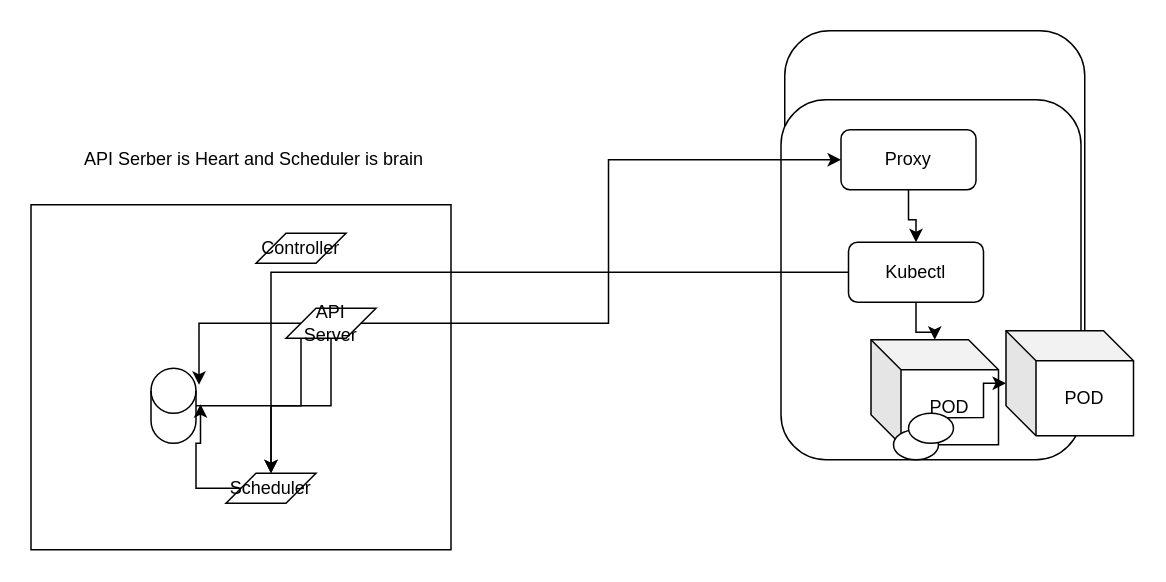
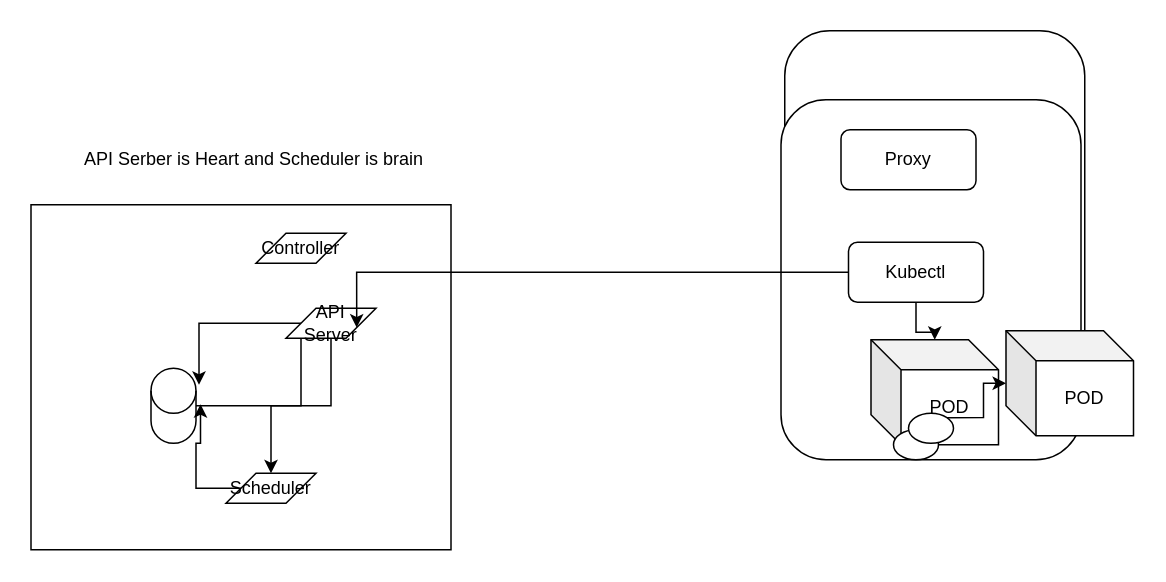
- <mxCell id="17" value="" style="edgeStyle=orthogonalEdgeStyle;rounded=0;orthogonalLoop=1;jettySize=auto;html=1;" edge="1" parent="1" source="18" target="21"><mxGeometry relative="1" as="geometry" /></mxCell>
- <mxCell id="8" style="edgeStyle=orthogonalEdgeStyle;rounded=0;orthogonalLoop=1;jettySize=auto;html=1;entryX=0;entryY=0.5;entryDx=0;entryDy=0;" edge="1" parent="1" source="11" target="18"><mxGeometry relative="1" as="geometry" /></mxCell>
- <mxCell id="20" style="edgeStyle=orthogonalEdgeStyle;rounded=0;orthogonalLoop=1;jettySize=auto;html=1;" edge="1" parent="1" source="21" target="14"><mxGeometry relative="1" as="geometry" /></mxCell>
+ <mxCell id="20" style="edgeStyle=orthogonalEdgeStyle;rounded=0;orthogonalLoop=1;jettySize=auto;html=1;entryX=1;entryY=0.75;entryDx=0;entryDy=0;" edge="1" parent="1" source="21" target="11"><mxGeometry relative="1" as="geometry" /></mxCell>
